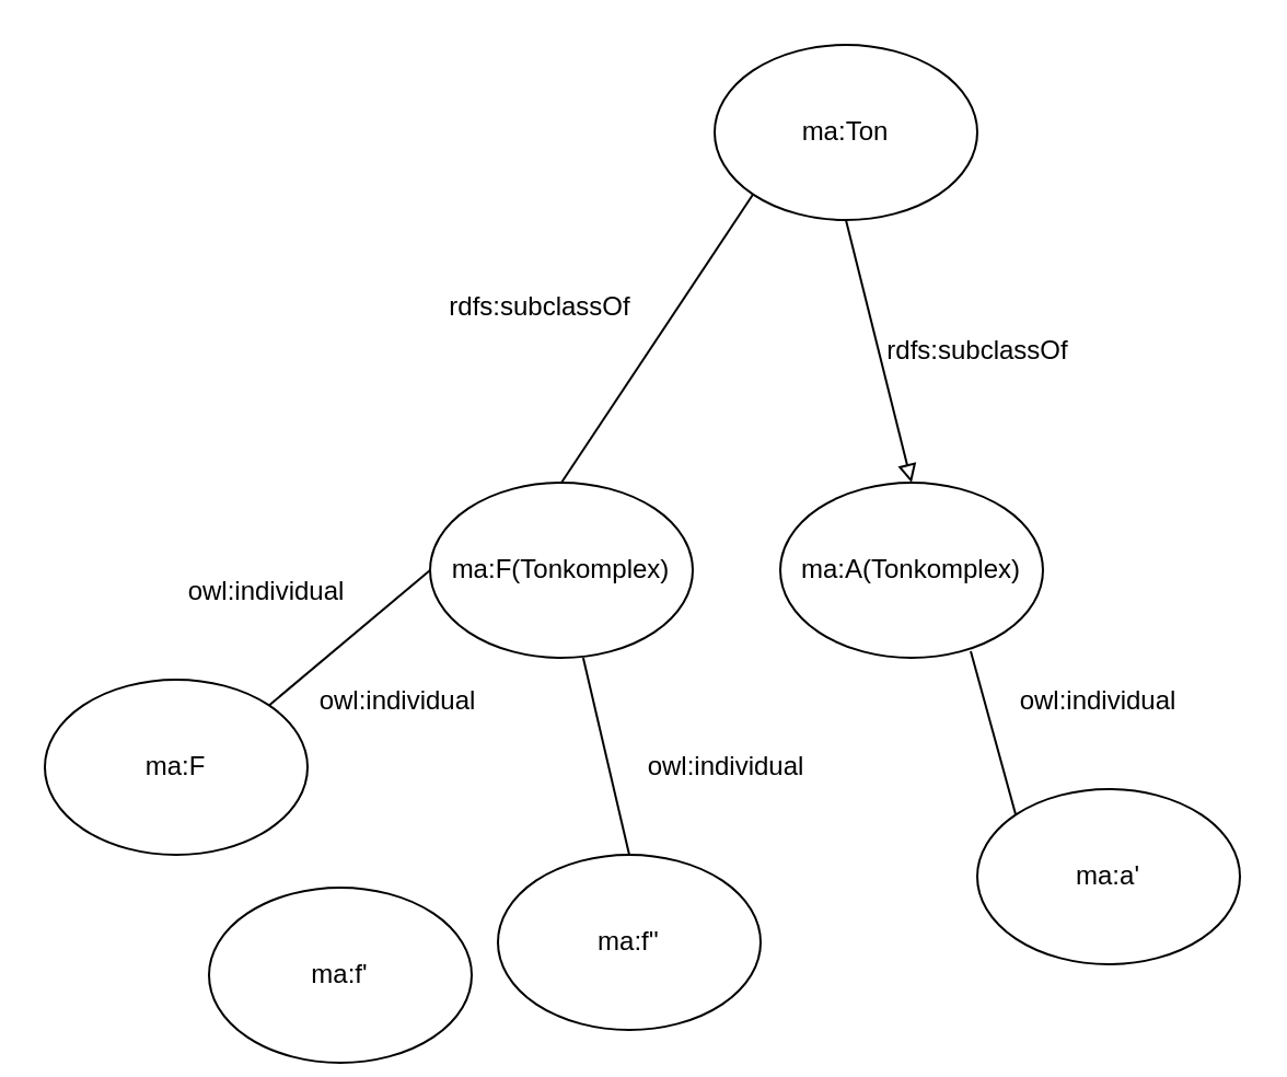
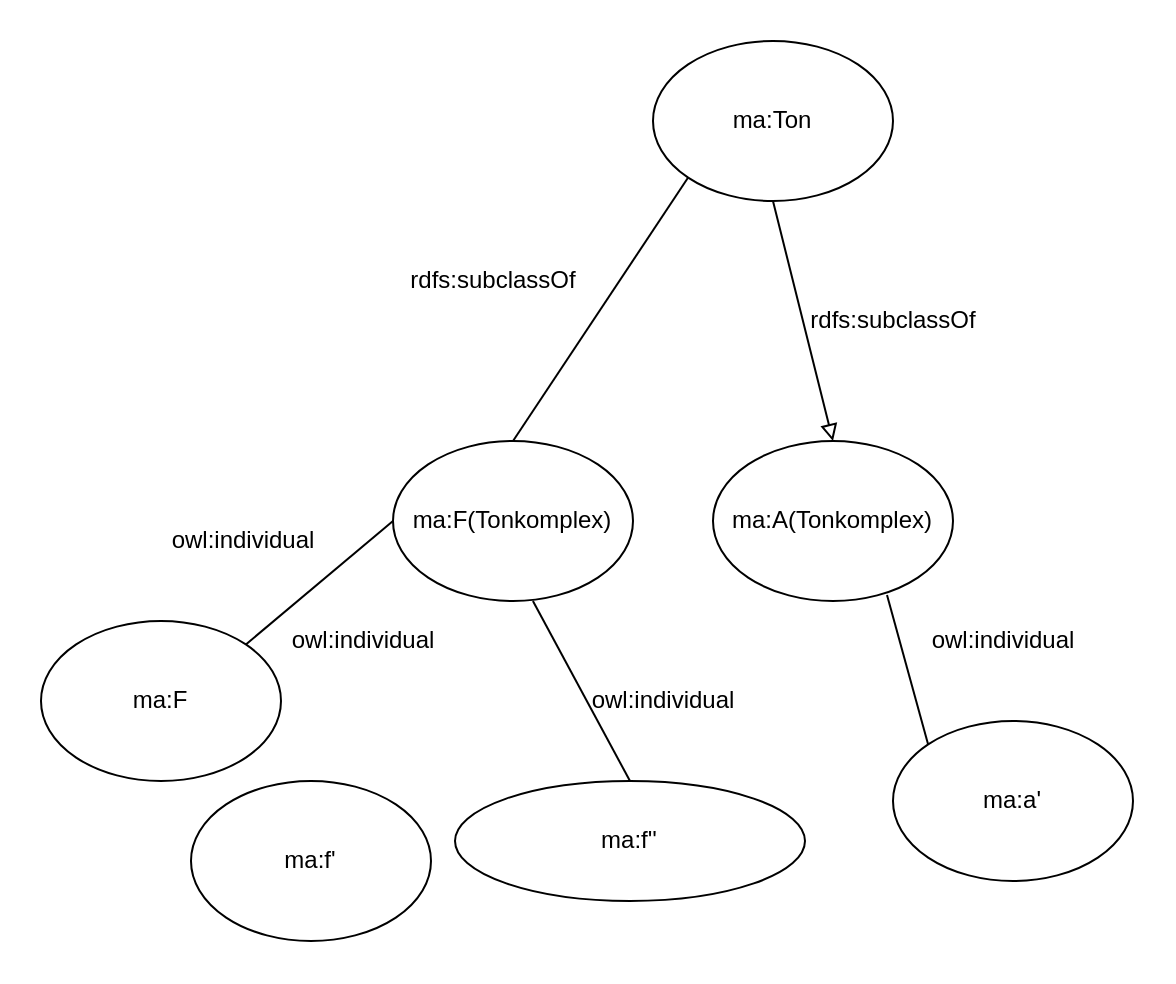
- <mxCell id="11" value="ma:f''" style="ellipse;whiteSpace=wrap;html=1;strokeWidth=1;" vertex="1" parent="1"><mxGeometry x="227" y="390" width="120" height="80" as="geometry" /></mxCell>
+ <mxCell id="11" value="ma:f''" style="ellipse;whiteSpace=wrap;html=1;strokeWidth=1;" vertex="1" parent="1"><mxGeometry x="227" y="390" width="175" height="60" as="geometry" /></mxCell>
- <mxCell id="2" value="ma:f'" style="ellipse;whiteSpace=wrap;html=1;strokeWidth=1;" parent="1" vertex="1"><mxGeometry x="95" y="405" width="120" height="80" as="geometry" /></mxCell>
+ <mxCell id="2" value="ma:f'" style="ellipse;whiteSpace=wrap;html=1;strokeWidth=1;" parent="1" vertex="1"><mxGeometry x="95" y="390" width="120" height="80" as="geometry" /></mxCell>
